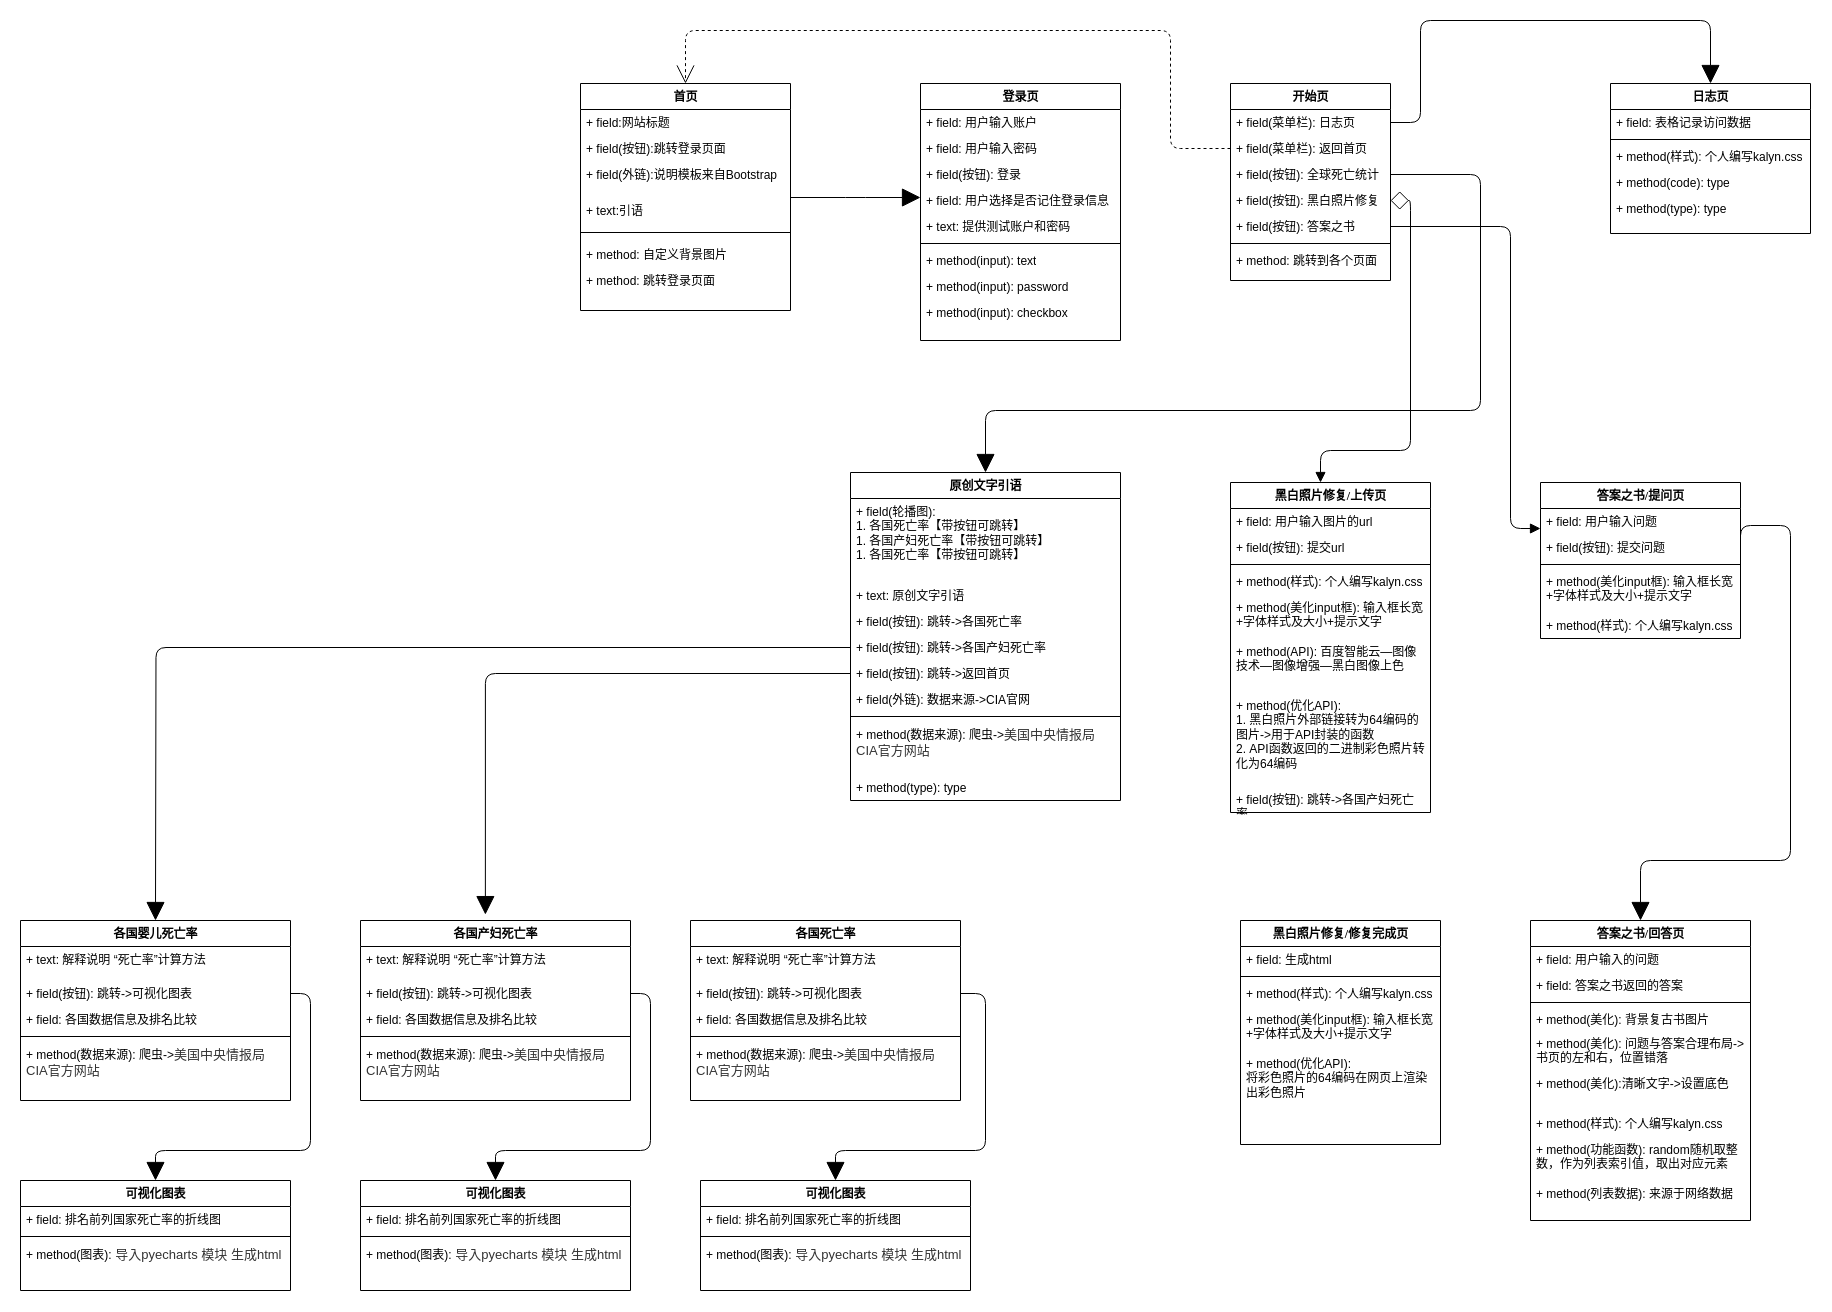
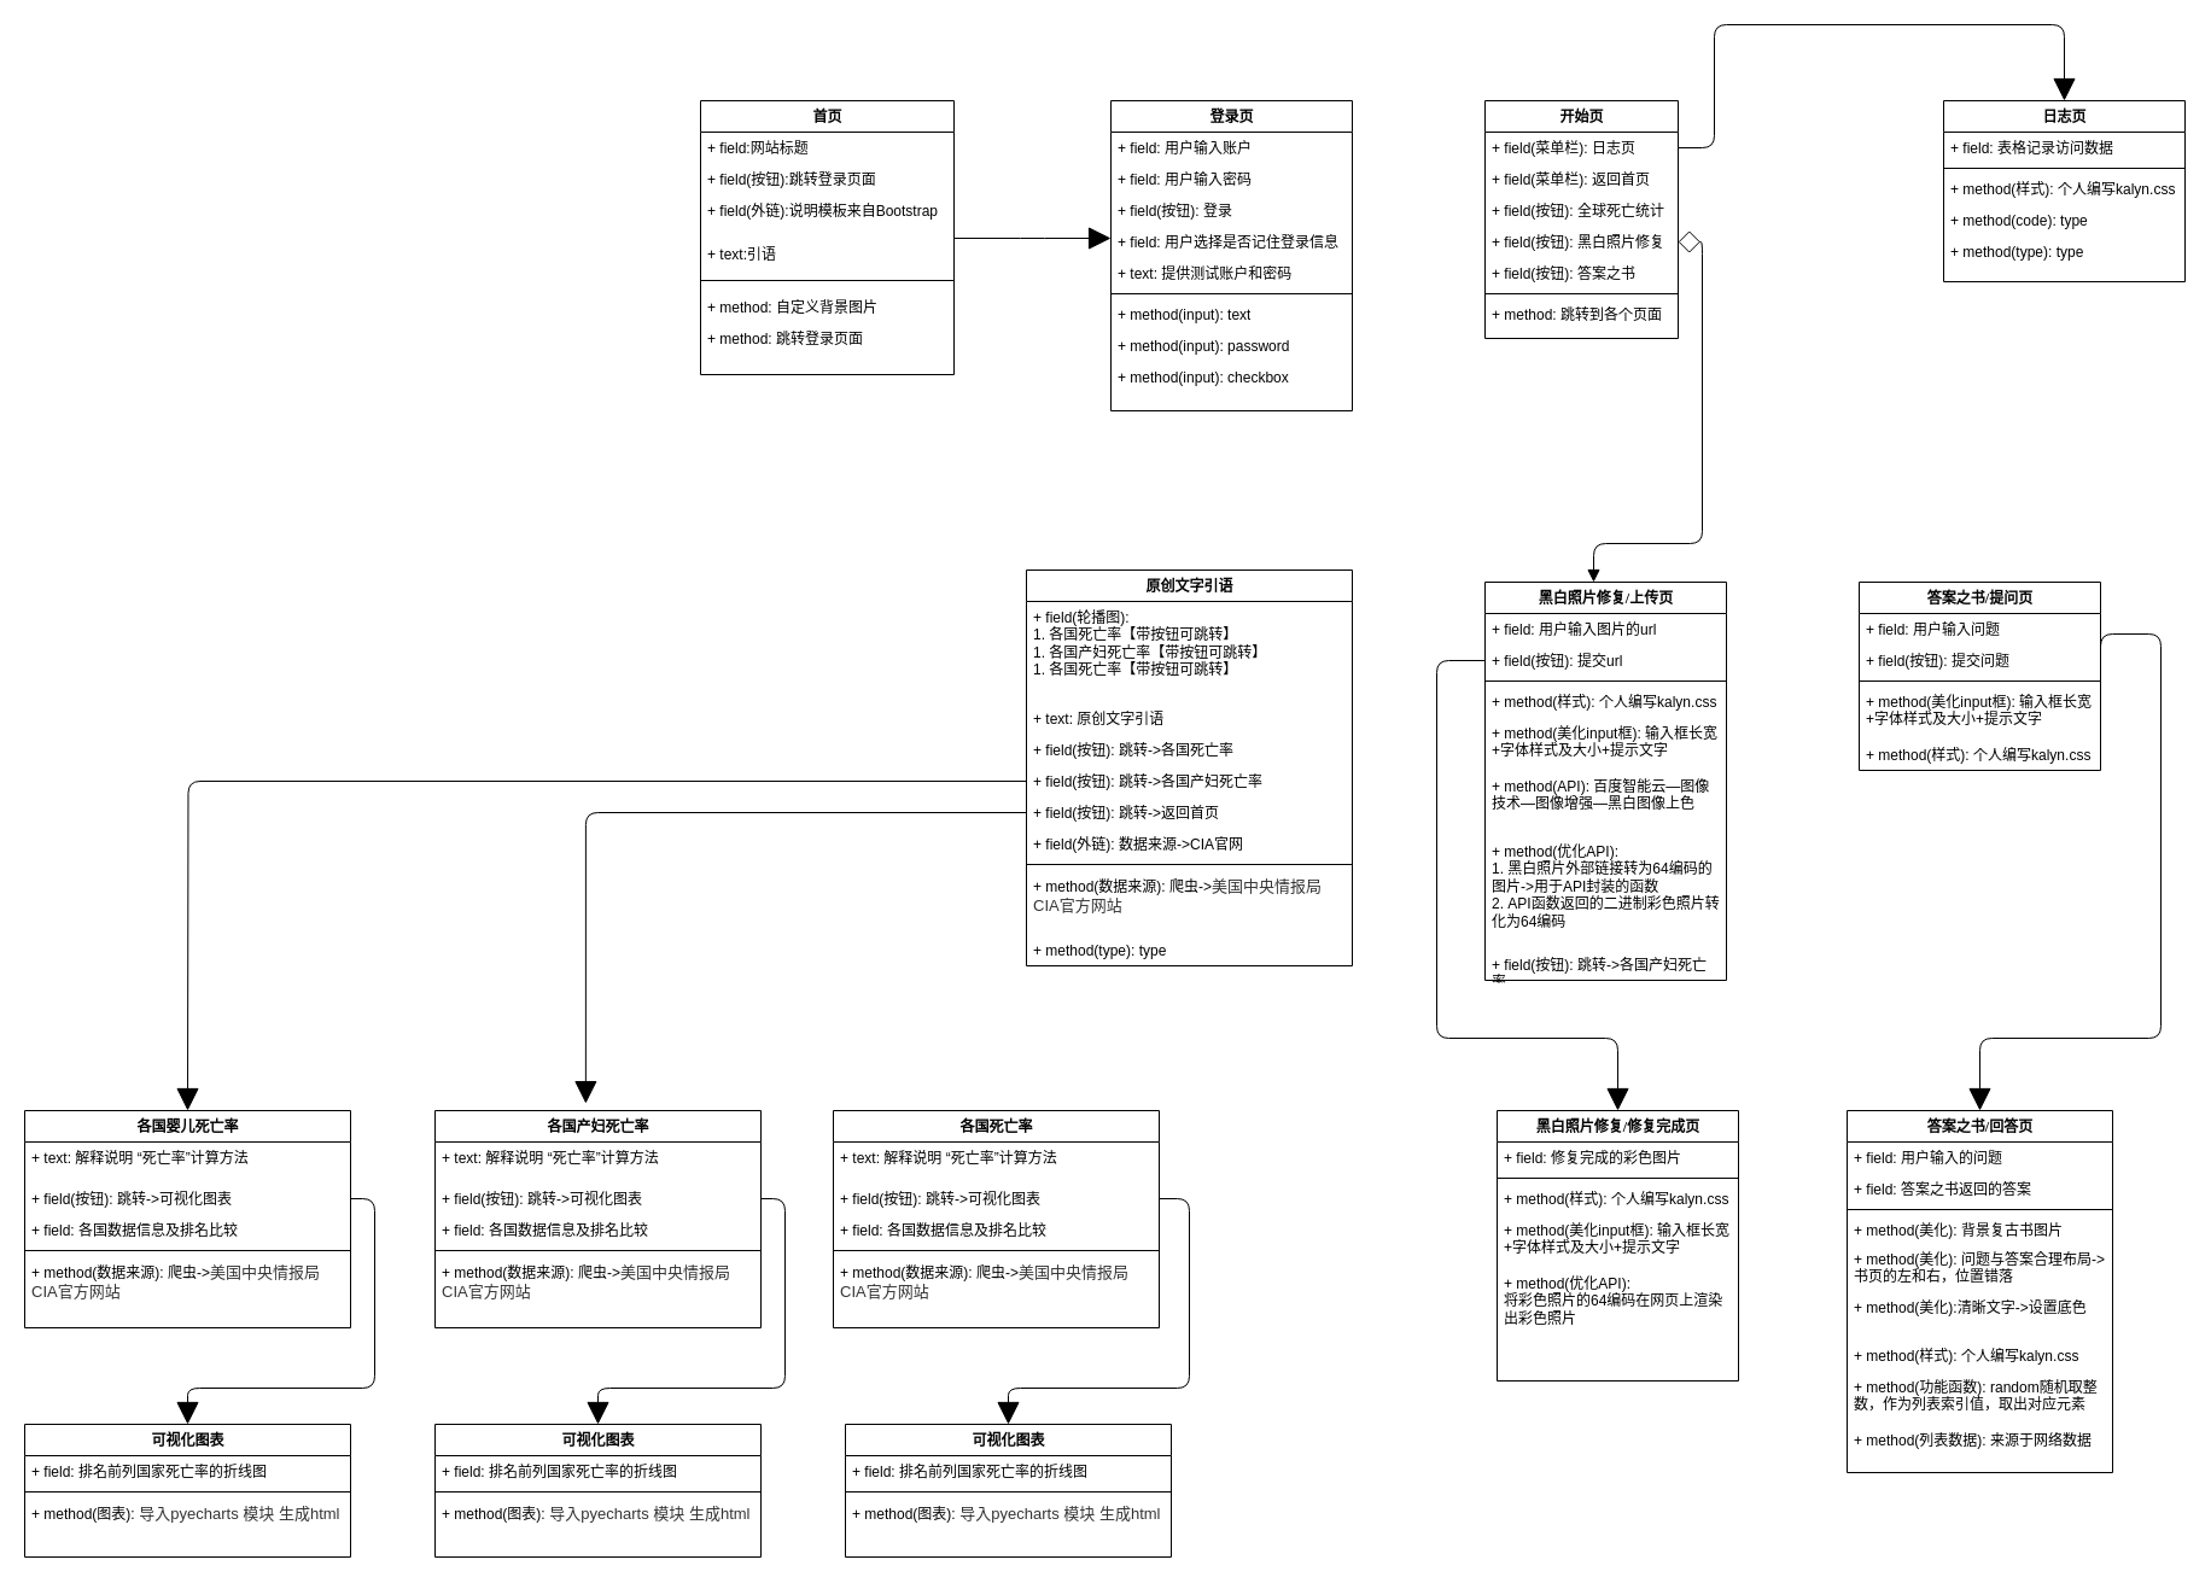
- <mxCell id="56" style="edgeStyle=orthogonalEdgeStyle;html=1;labelBackgroundColor=none;startFill=0;startSize=8;endArrow=open;endFill=0;endSize=16;fontFamily=Verdana;fontSize=12;dashed=1;exitX=0;exitY=0.5;exitDx=0;exitDy=0;entryX=0.5;entryY=0;entryDx=0;entryDy=0;" edge="1" parent="1" source="22" target="2"><mxGeometry relative="1" as="geometry"><mxPoint x="1410" y="140" as="sourcePoint" /><mxPoint x="720" y="50" as="targetPoint" /><Array as="points"><mxPoint x="1170" y="148" /><mxPoint x="1170" y="30" /><mxPoint x="685" y="30" /></Array></mxGeometry></mxCell>
- <mxCell id="48" style="edgeStyle=orthogonalEdgeStyle;html=1;labelBackgroundColor=none;startFill=1;startSize=8;endArrow=none;endFill=0;endSize=16;fontFamily=Verdana;fontSize=12;entryX=1;entryY=0.5;entryDx=0;entryDy=0;startArrow=block;" parent="1" source="49" target="25" edge="1"><mxGeometry relative="1" as="geometry"><Array as="points"><mxPoint x="1510" y="528" /><mxPoint x="1510" y="226" /></Array></mxGeometry></mxCell>
- <mxCell id="88" style="edgeStyle=orthogonalEdgeStyle;html=1;labelBackgroundColor=none;startFill=0;startSize=8;endArrow=block;endFill=1;endSize=16;fontFamily=Verdana;fontSize=12;elbow=vertical;exitX=1;exitY=0.5;exitDx=0;exitDy=0;entryX=0.5;entryY=0;entryDx=0;entryDy=0;" edge="1" parent="1" source="23" target="28"><mxGeometry relative="1" as="geometry"><mxPoint x="1130" y="192.571" as="sourcePoint" /><mxPoint x="1240" y="192.571" as="targetPoint" /><Array as="points"><mxPoint x="1480" y="174" /><mxPoint x="1480" y="410" /><mxPoint x="985" y="410" /></Array></mxGeometry></mxCell>
+ <mxCell id="81" style="edgeStyle=orthogonalEdgeStyle;html=1;labelBackgroundColor=none;startFill=0;startSize=8;endArrow=block;endFill=1;endSize=16;fontFamily=Verdana;fontSize=12;elbow=vertical;exitX=0;exitY=0.5;exitDx=0;exitDy=0;entryX=0.5;entryY=0;entryDx=0;entryDy=0;" edge="1" parent="1" source="41" target="75"><mxGeometry relative="1" as="geometry"><mxPoint x="1130" y="191.286" as="sourcePoint" /><mxPoint x="1180" y="740" as="targetPoint" /><Array as="points"><mxPoint x="1190" y="547" /><mxPoint x="1190" y="860" /><mxPoint x="1340" y="860" /></Array></mxGeometry></mxCell>
- <mxCell id="76" value="+ field: 生成html" style="text;html=1;strokeColor=none;fillColor=none;align=left;verticalAlign=top;spacingLeft=4;spacingRight=4;whiteSpace=wrap;overflow=hidden;rotatable=0;points=[[0,0.5],[1,0.5]];portConstraint=eastwest;" vertex="1" parent="75"><mxGeometry y="26" width="200" height="26" as="geometry" /></mxCell>
+ <mxCell id="76" value="+ field: 修复完成的彩色图片" style="text;html=1;strokeColor=none;fillColor=none;align=left;verticalAlign=top;spacingLeft=4;spacingRight=4;whiteSpace=wrap;overflow=hidden;rotatable=0;points=[[0,0.5],[1,0.5]];portConstraint=eastwest;" vertex="1" parent="75"><mxGeometry y="26" width="200" height="26" as="geometry" /></mxCell>
